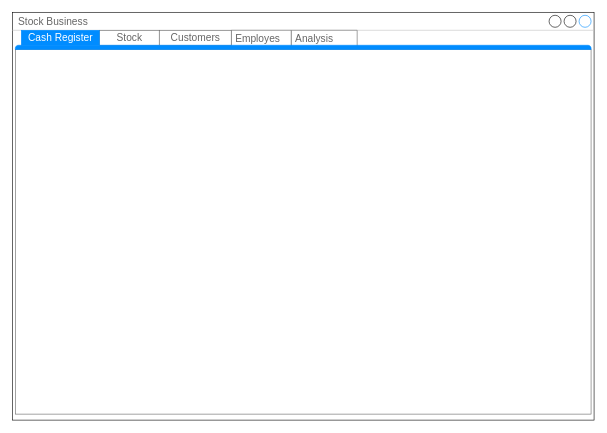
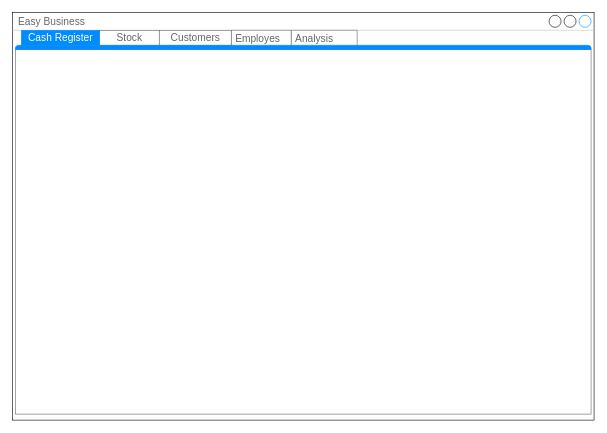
- <mxCell id="2" value="Stock Business" style="strokeWidth=1;shadow=0;dashed=0;align=center;html=1;shape=mxgraph.mockup.containers.window;align=left;verticalAlign=top;spacingLeft=8;strokeColor2=#008cff;strokeColor3=#c4c4c4;fontColor=#666666;mainText=;fontSize=17;labelBackgroundColor=none;" vertex="1" parent="1"><mxGeometry x="20" y="20" width="970" height="680" as="geometry" /></mxCell>
+ <mxCell id="2" value="Easy Business" style="strokeWidth=1;shadow=0;dashed=0;align=center;html=1;shape=mxgraph.mockup.containers.window;align=left;verticalAlign=top;spacingLeft=8;strokeColor2=#008cff;strokeColor3=#c4c4c4;fontColor=#666666;mainText=;fontSize=17;labelBackgroundColor=none;" vertex="1" parent="1"><mxGeometry x="20" y="20" width="970" height="680" as="geometry" /></mxCell>
